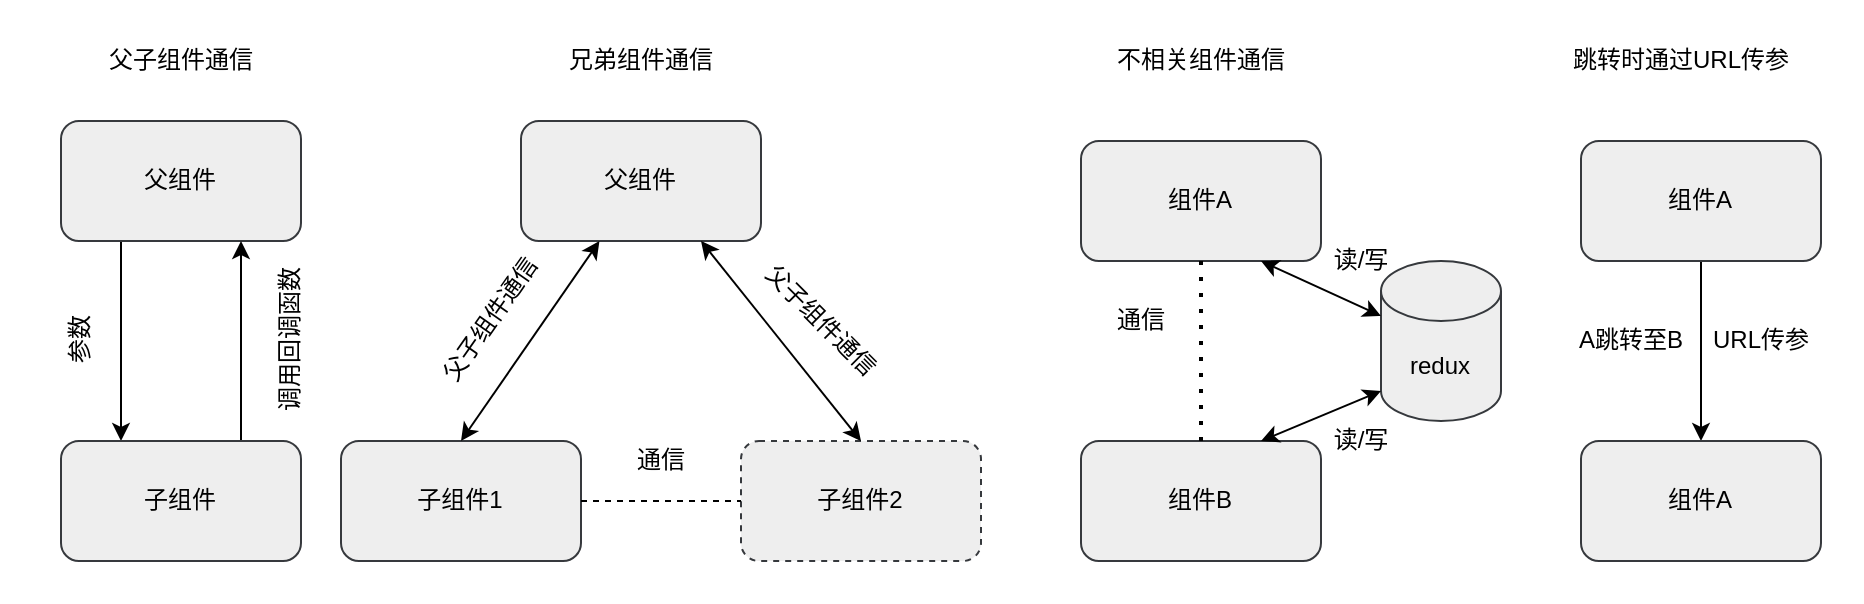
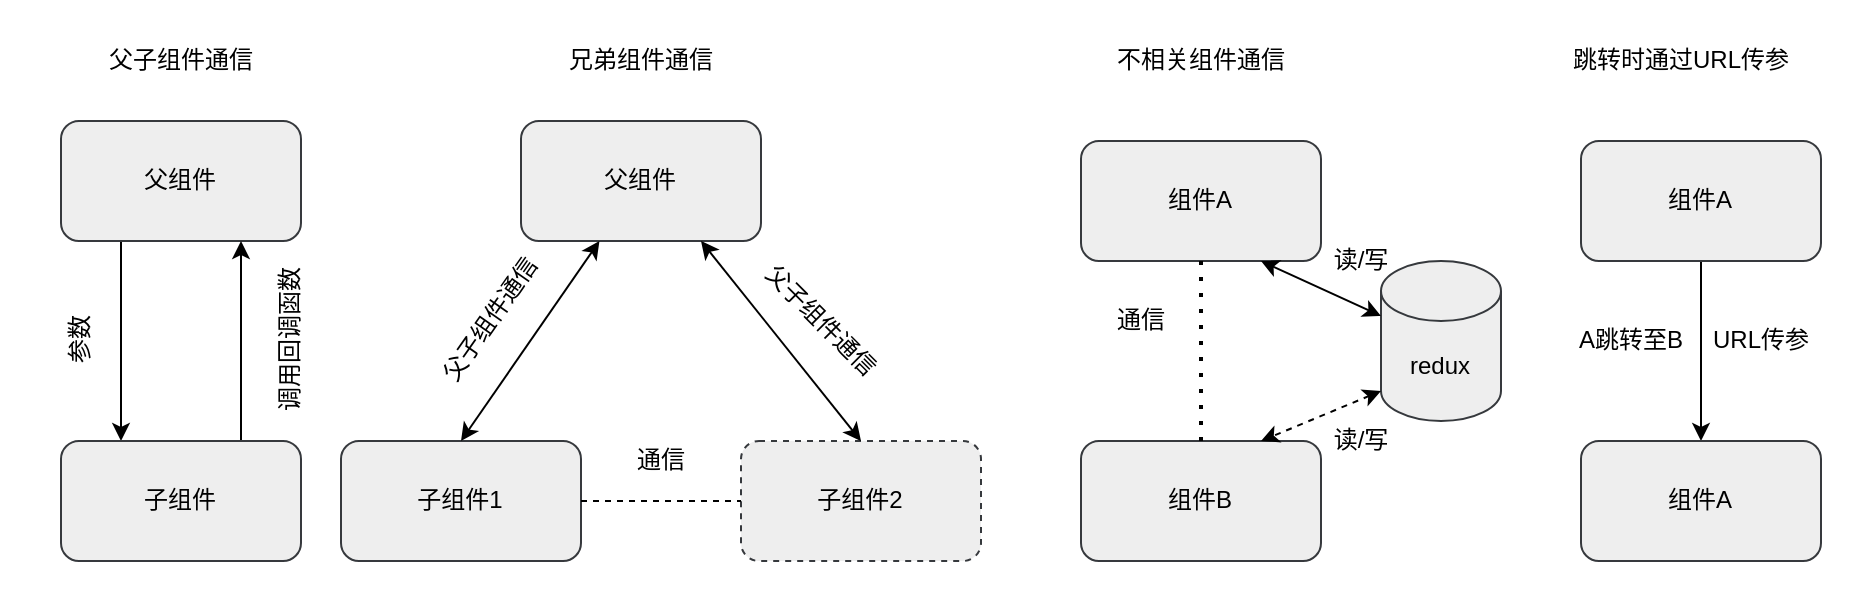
- <mxCell id="23" value="" style="endArrow=classic;startArrow=classic;html=1;fontColor=#000000;strokeColor=#000000;exitX=0;exitY=1;exitDx=0;exitDy=-15;exitPerimeter=0;entryX=0.75;entryY=0;entryDx=0;entryDy=0;" edge="1" parent="1" source="21" target="18"><mxGeometry width="50" height="50" relative="1" as="geometry"><mxPoint x="690" y="220" as="sourcePoint" /><mxPoint x="634.611" y="182.5" as="targetPoint" /></mxGeometry></mxCell>
+ <mxCell id="23" value="" style="endArrow=classic;startArrow=classic;html=1;fontColor=#000000;strokeColor=#000000;exitX=0;exitY=1;exitDx=0;exitDy=-15;exitPerimeter=0;entryX=0.75;entryY=0;entryDx=0;entryDy=0;dashed=1;" edge="1" parent="1" source="21" target="18"><mxGeometry width="50" height="50" relative="1" as="geometry"><mxPoint x="690" y="220" as="sourcePoint" /><mxPoint x="634.611" y="182.5" as="targetPoint" /></mxGeometry></mxCell>
